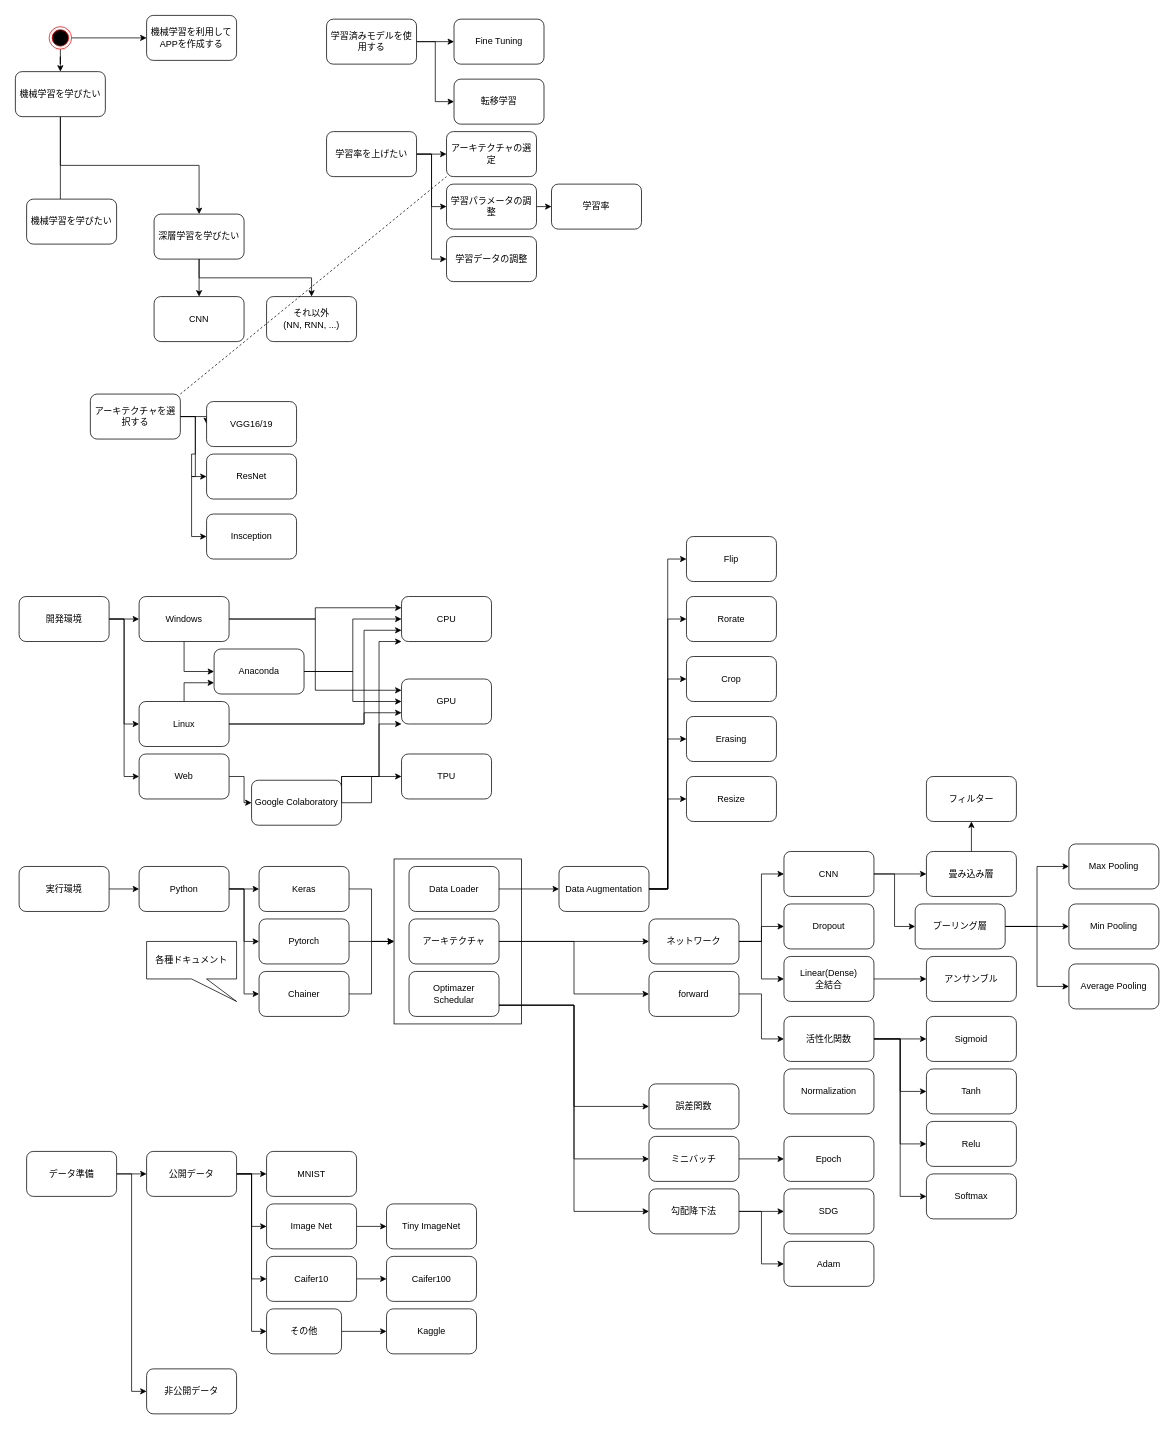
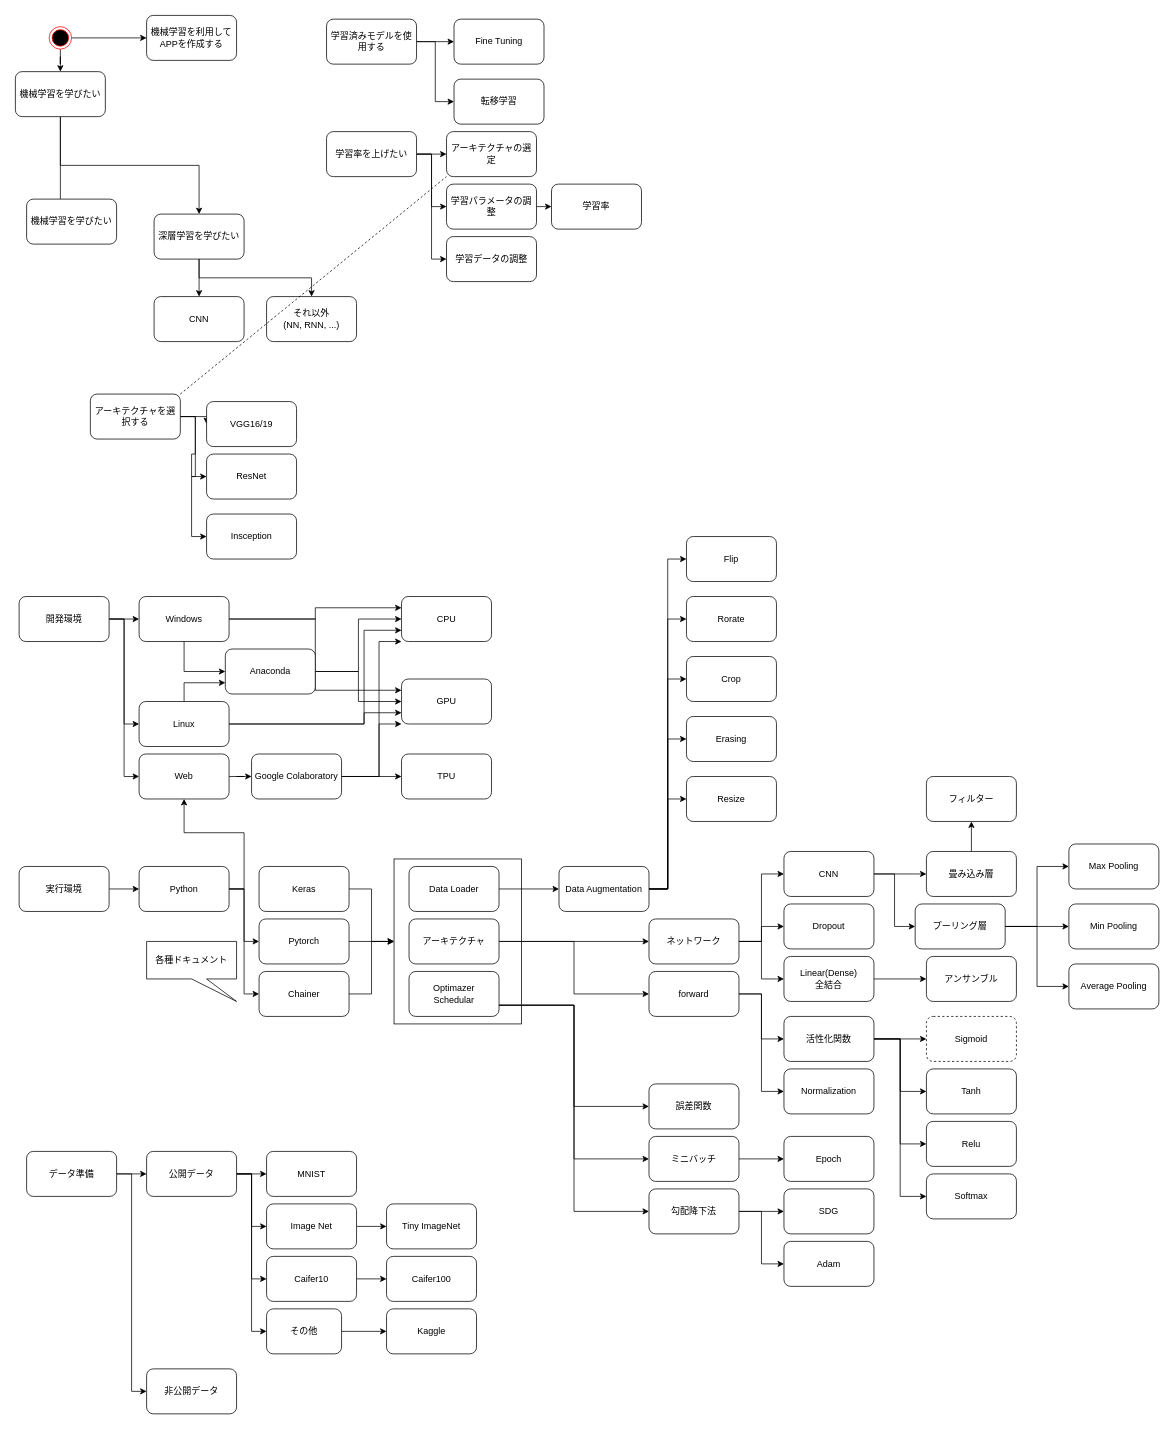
- <mxCell id="48" value="Anaconda" style="rounded=1;whiteSpace=wrap;html=1;" vertex="1" parent="1"><mxGeometry x="285" y="865" width="120" height="60" as="geometry" /></mxCell>
+ <mxCell id="48" value="Anaconda" style="rounded=1;whiteSpace=wrap;html=1;" vertex="1" parent="1"><mxGeometry x="300" y="865" width="120" height="60" as="geometry" /></mxCell>
- <mxCell id="45" value="Google Colaboratory" style="rounded=1;whiteSpace=wrap;html=1;" vertex="1" parent="1"><mxGeometry x="335" y="1040" width="120" height="60" as="geometry" /></mxCell>
+ <mxCell id="45" value="Google Colaboratory" style="rounded=1;whiteSpace=wrap;html=1;" vertex="1" parent="1"><mxGeometry x="335" y="1005" width="120" height="60" as="geometry" /></mxCell>
- <mxCell id="52" style="edgeStyle=orthogonalEdgeStyle;rounded=0;orthogonalLoop=1;jettySize=auto;html=1;exitX=1;exitY=0.5;exitDx=0;exitDy=0;entryX=0;entryY=0.5;entryDx=0;entryDy=0;" edge="1" parent="1" source="55" target="57"><mxGeometry relative="1" as="geometry" /></mxCell>
+ <mxCell id="52" style="edgeStyle=orthogonalEdgeStyle;rounded=0;orthogonalLoop=1;jettySize=auto;html=1;exitX=1;exitY=0.5;exitDx=0;exitDy=0;" edge="1" parent="1" source="55" target="41"><mxGeometry relative="1" as="geometry" /></mxCell>
- <mxCell id="153" value="Sigmoid" style="rounded=1;whiteSpace=wrap;html=1;" vertex="1" parent="1"><mxGeometry x="1235" y="1355" width="120" height="60" as="geometry" /></mxCell>
+ <mxCell id="153" value="Sigmoid" style="rounded=1;whiteSpace=wrap;html=1;dashed=1;" vertex="1" parent="1"><mxGeometry x="1235" y="1355" width="120" height="60" as="geometry" /></mxCell>
+ <mxCell id="91" style="edgeStyle=orthogonalEdgeStyle;rounded=0;orthogonalLoop=1;jettySize=auto;html=1;exitX=1;exitY=0.5;exitDx=0;exitDy=0;entryX=0;entryY=0.5;entryDx=0;entryDy=0;" edge="1" parent="1" source="92" target="113"><mxGeometry relative="1" as="geometry" /></mxCell>
